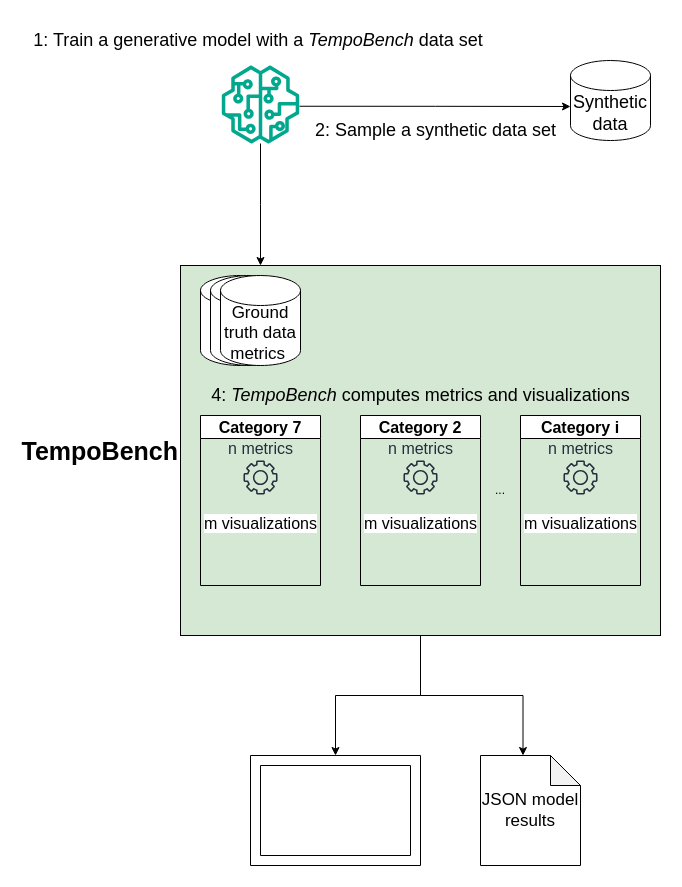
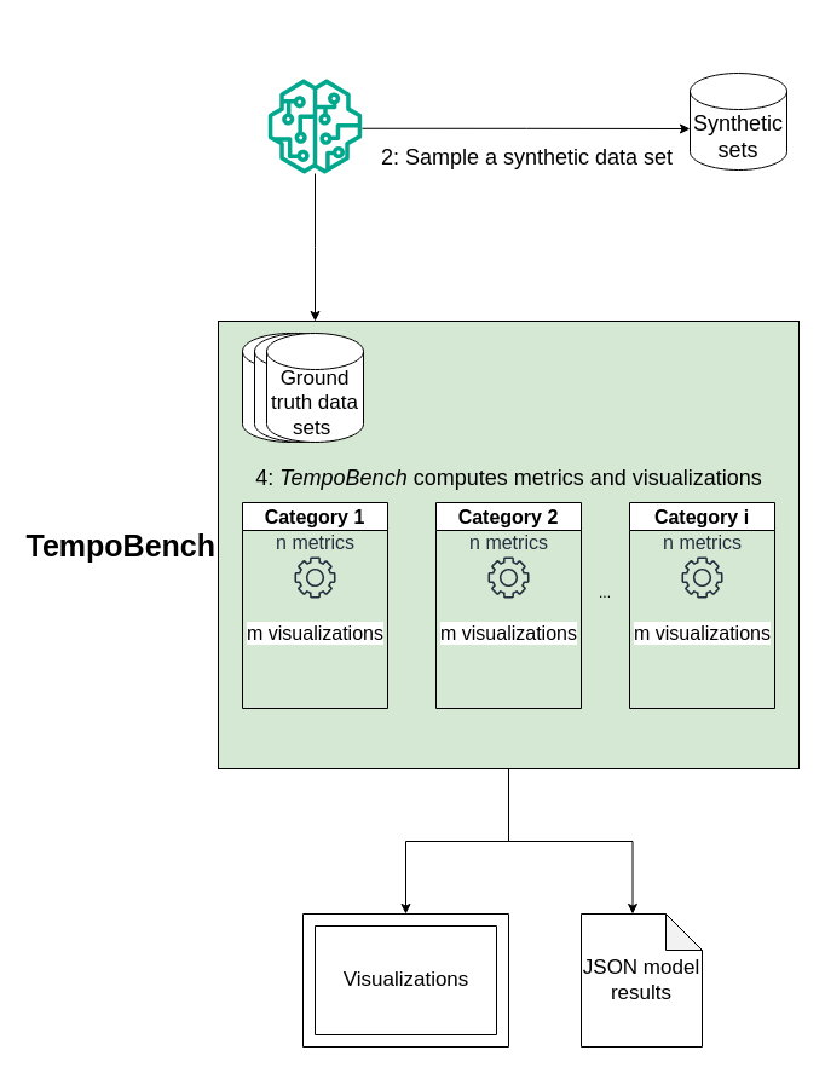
- <mxCell id="8" value="&lt;font&gt;1: Train a generative model with a &lt;i&gt;TempoBench&lt;/i&gt; data set&amp;nbsp;&lt;/font&gt;" style="text;html=1;align=center;verticalAlign=middle;resizable=0;points=[];autosize=1;strokeColor=none;fillColor=none;fontSize=18;" parent="1" vertex="1"><mxGeometry x="20" y="20" width="480" height="40" as="geometry" /></mxCell>
- <mxCell id="2" value="Synthetic data" style="shape=cylinder3;whiteSpace=wrap;html=1;boundedLbl=1;backgroundOutline=1;size=15;fontSize=18;" parent="1" vertex="1"><mxGeometry x="570" y="60" width="80" height="80" as="geometry" /></mxCell>
+ <mxCell id="2" value="Synthetic sets" style="shape=cylinder3;whiteSpace=wrap;html=1;boundedLbl=1;backgroundOutline=1;size=15;fontSize=18;" parent="1" vertex="1"><mxGeometry x="570" y="60" width="80" height="80" as="geometry" /></mxCell>
- <mxCell id="11" value="Ground truth data metrics&amp;nbsp;" style="shape=cylinder3;whiteSpace=wrap;html=1;boundedLbl=1;backgroundOutline=1;size=15;fontSize=17;" parent="1" vertex="1"><mxGeometry x="220" y="275" width="80" height="90" as="geometry" /></mxCell>
+ <mxCell id="11" value="Ground truth data sets&amp;nbsp;" style="shape=cylinder3;whiteSpace=wrap;html=1;boundedLbl=1;backgroundOutline=1;size=15;fontSize=17;" parent="1" vertex="1"><mxGeometry x="220" y="275" width="80" height="90" as="geometry" /></mxCell>
- <mxCell id="12" value="Category 7" style="swimlane;whiteSpace=wrap;html=1;fontSize=16;" parent="1" vertex="1"><mxGeometry x="200" y="415" width="120" height="170" as="geometry" /></mxCell>
+ <mxCell id="12" value="Category 1" style="swimlane;whiteSpace=wrap;html=1;fontSize=16;" parent="1" vertex="1"><mxGeometry x="200" y="415" width="120" height="170" as="geometry" /></mxCell>
+ <mxCell id="7" value="Visualizations" style="text;html=1;align=center;verticalAlign=middle;resizable=0;points=[];autosize=1;strokeColor=none;fillColor=none;fontSize=17;" parent="1" vertex="1"><mxGeometry x="270" y="795" width="130" height="30" as="geometry" /></mxCell>
